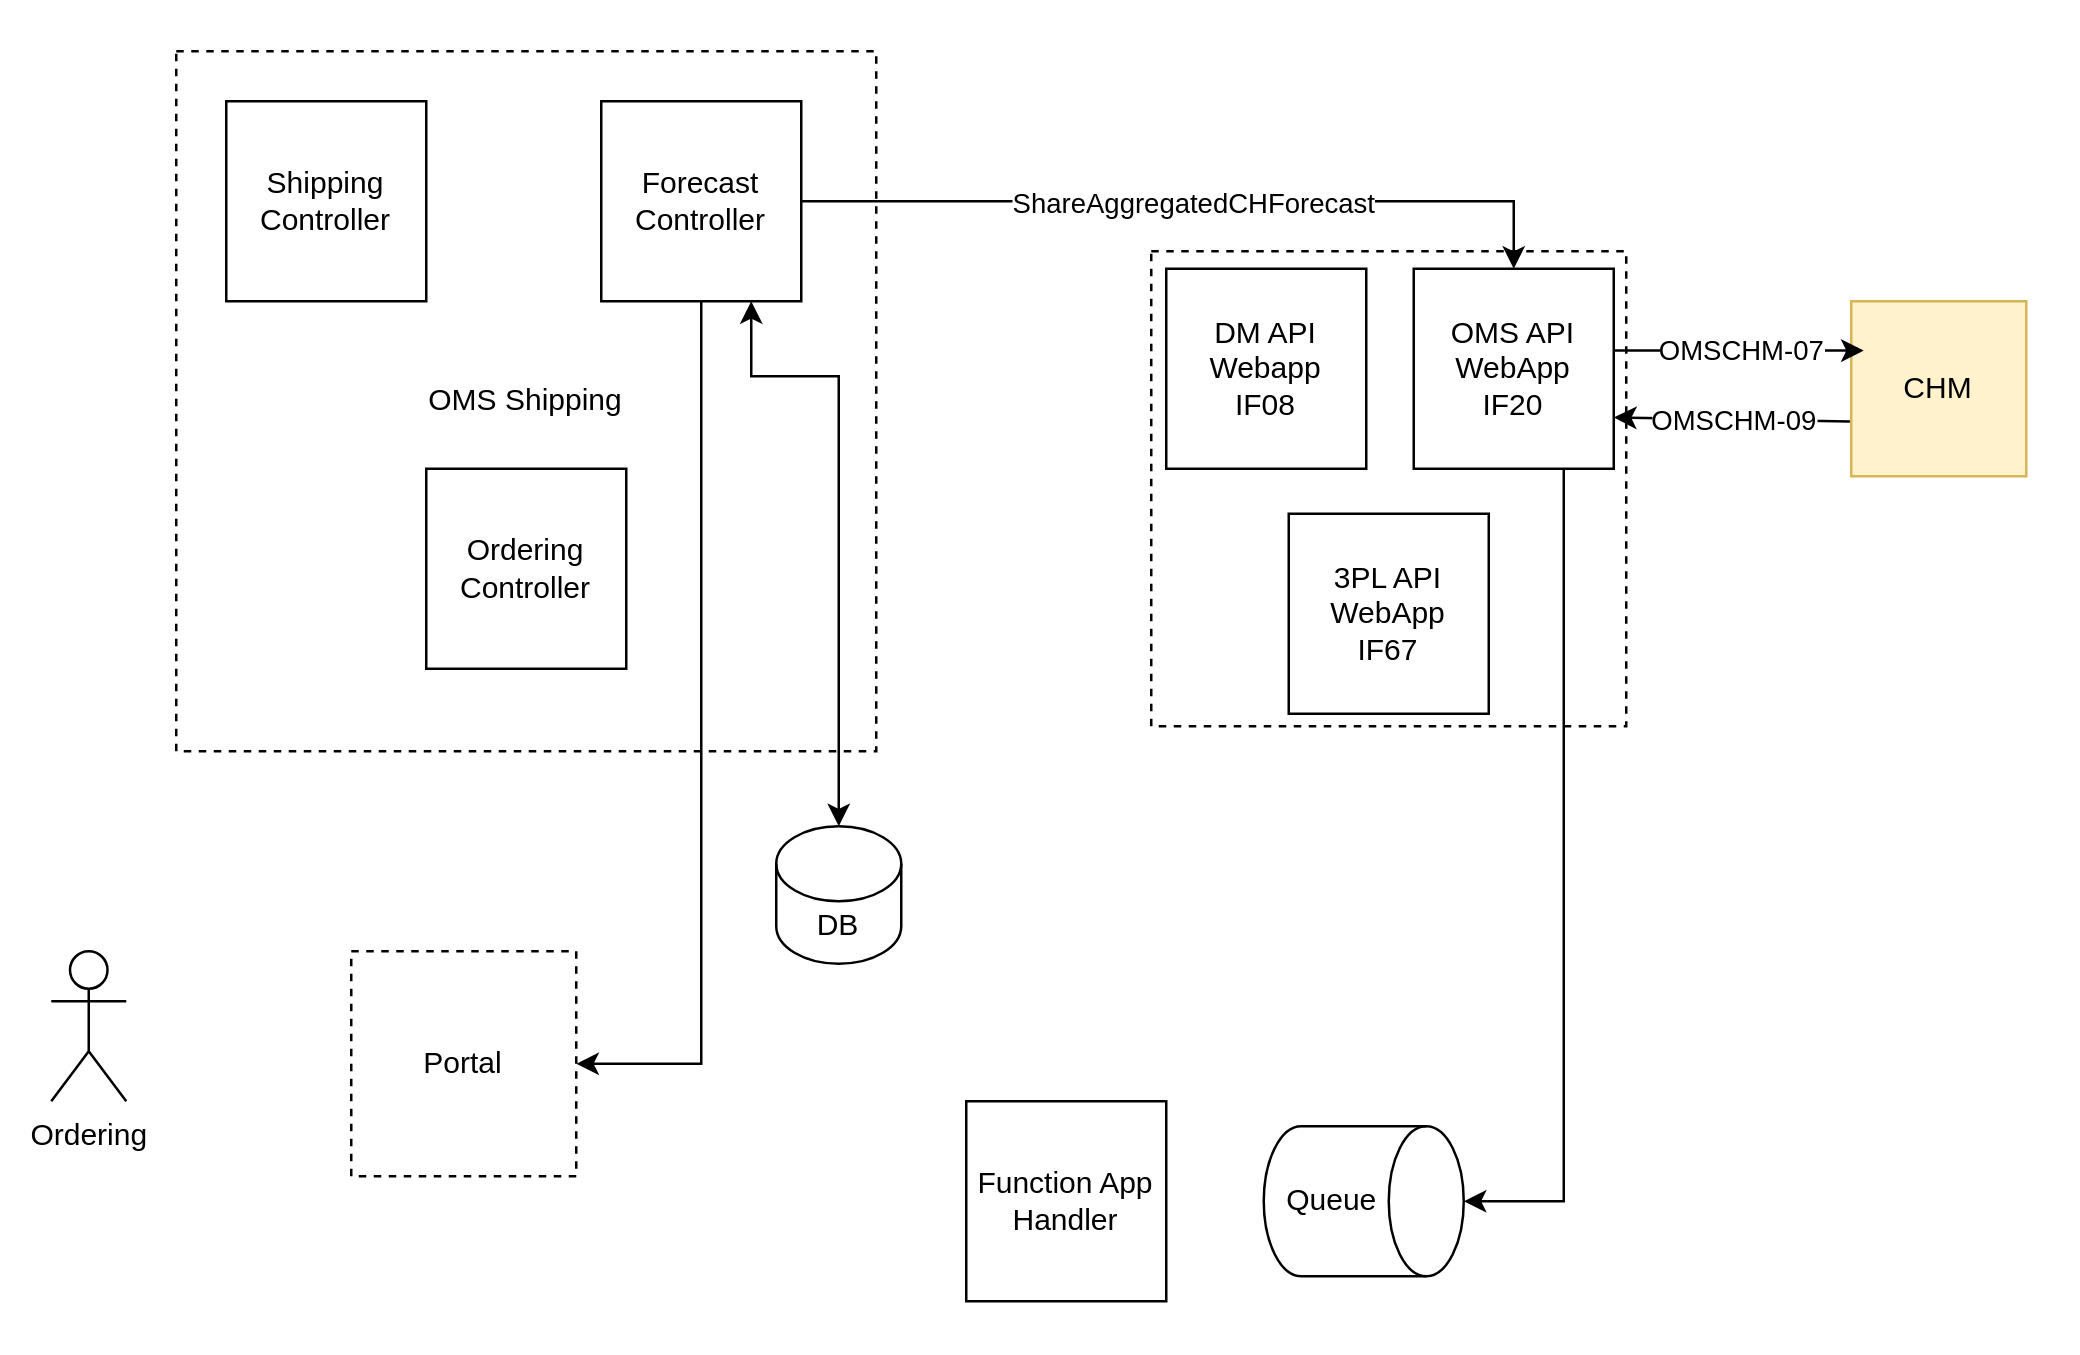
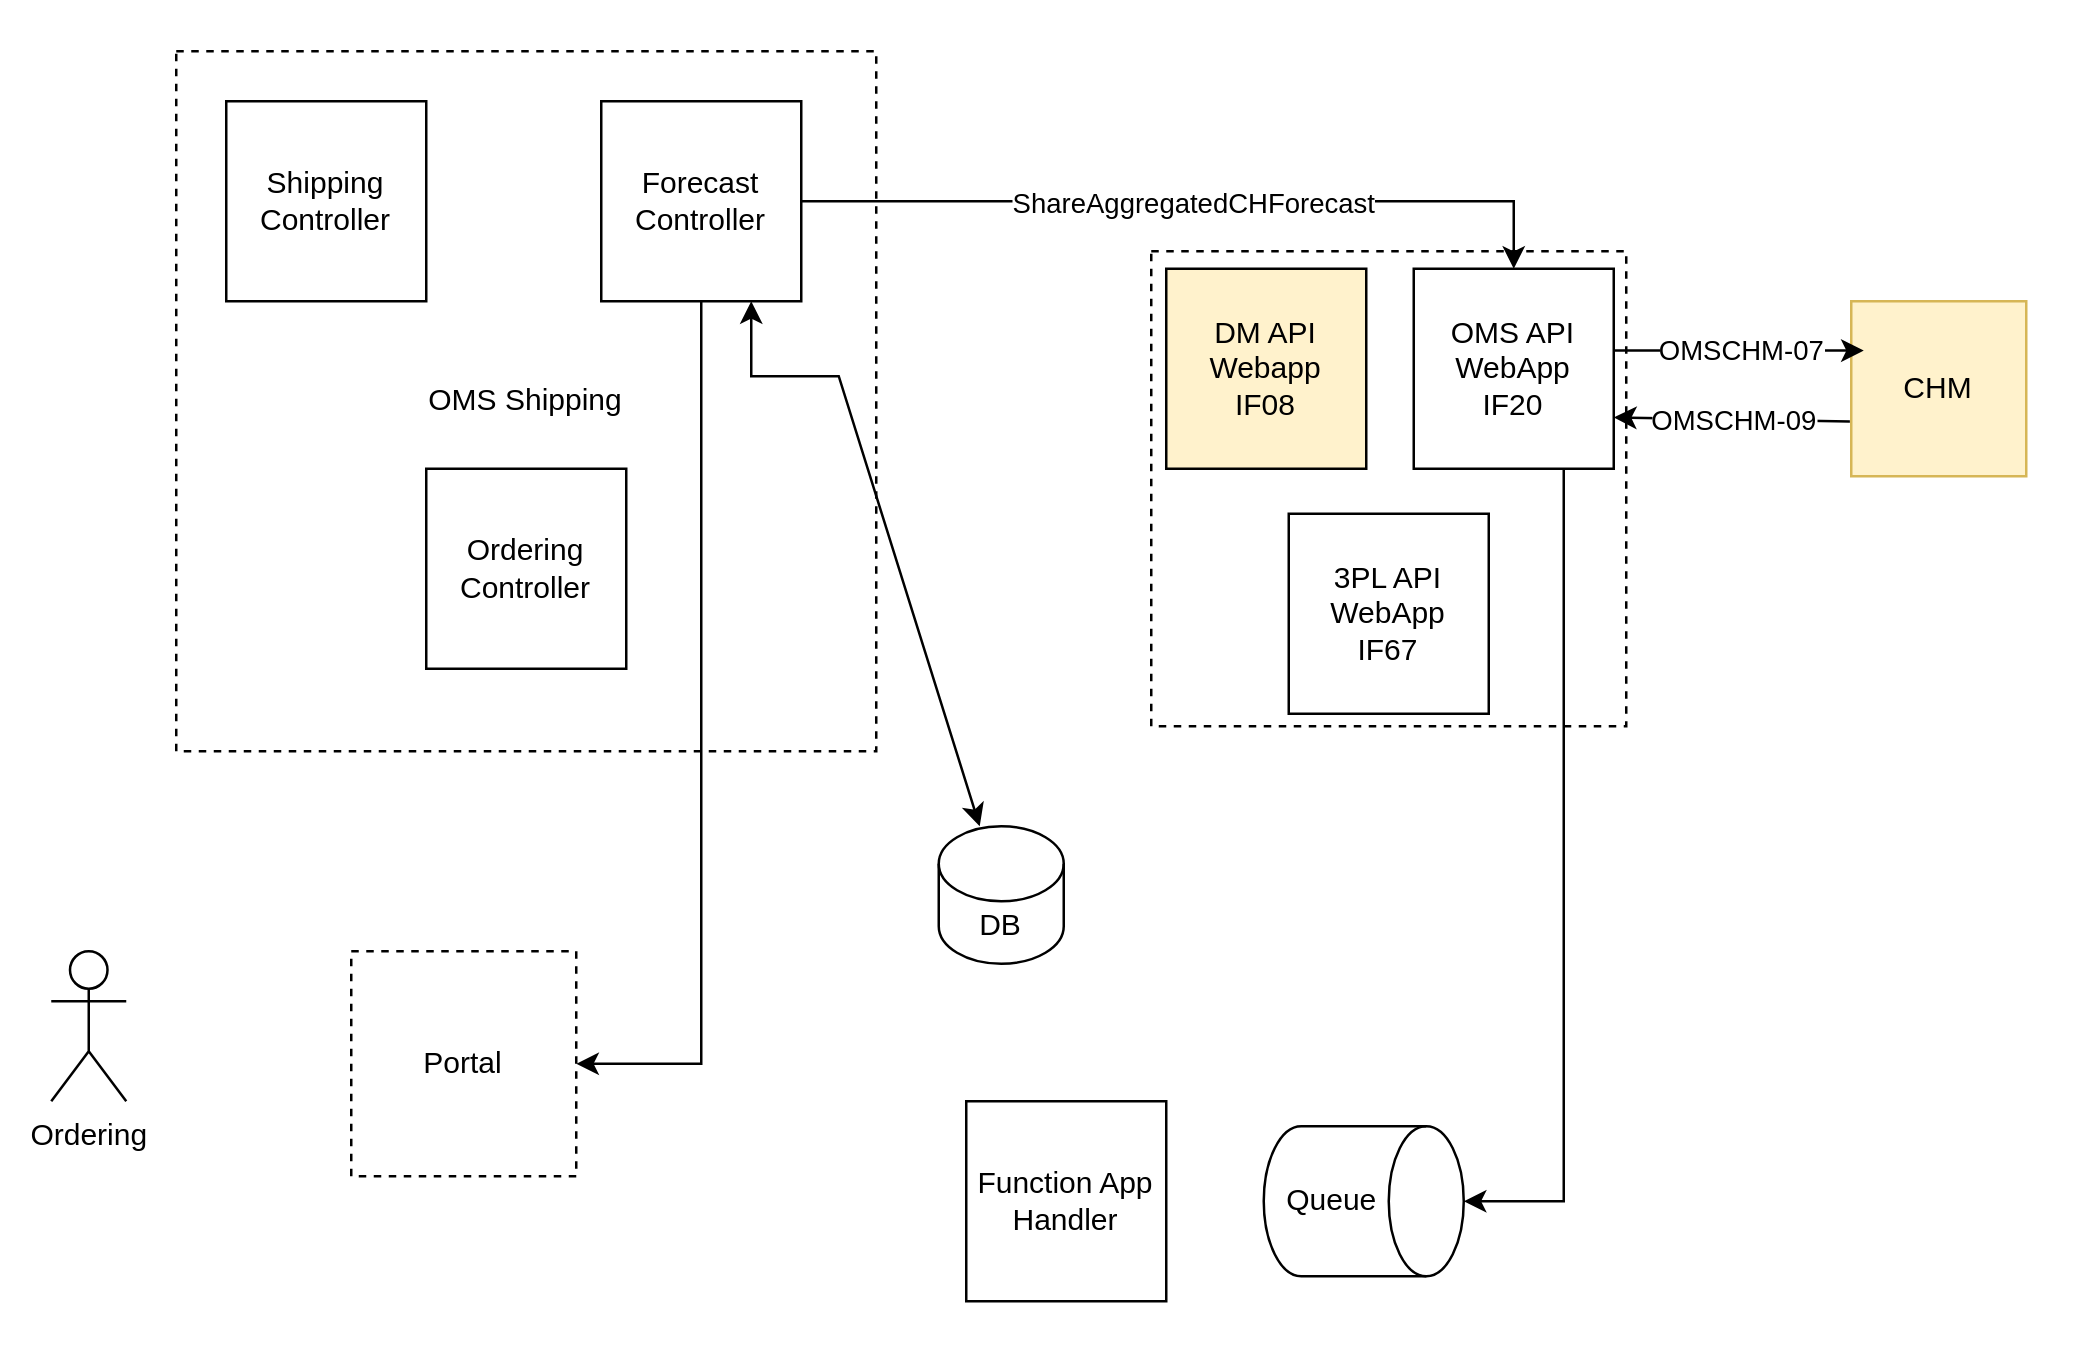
- <mxCell id="7" value="DM API Webapp&lt;br&gt;IF08" style="whiteSpace=wrap;html=1;aspect=fixed;" parent="1" vertex="1"><mxGeometry x="466" y="107" width="80" height="80" as="geometry" /></mxCell>
+ <mxCell id="7" value="DM API Webapp&lt;br&gt;IF08" style="whiteSpace=wrap;html=1;aspect=fixed;fillColor=#fff2cc;" parent="1" vertex="1"><mxGeometry x="466" y="107" width="80" height="80" as="geometry" /></mxCell>
- <mxCell id="18" value="DB" style="shape=cylinder3;whiteSpace=wrap;html=1;boundedLbl=1;backgroundOutline=1;size=15;" vertex="1" parent="1"><mxGeometry x="310" y="330" width="50" height="55" as="geometry" /></mxCell>
+ <mxCell id="18" value="DB" style="shape=cylinder3;whiteSpace=wrap;html=1;boundedLbl=1;backgroundOutline=1;size=15;" vertex="1" parent="1"><mxGeometry x="375" y="330" width="50" height="55" as="geometry" /></mxCell>
